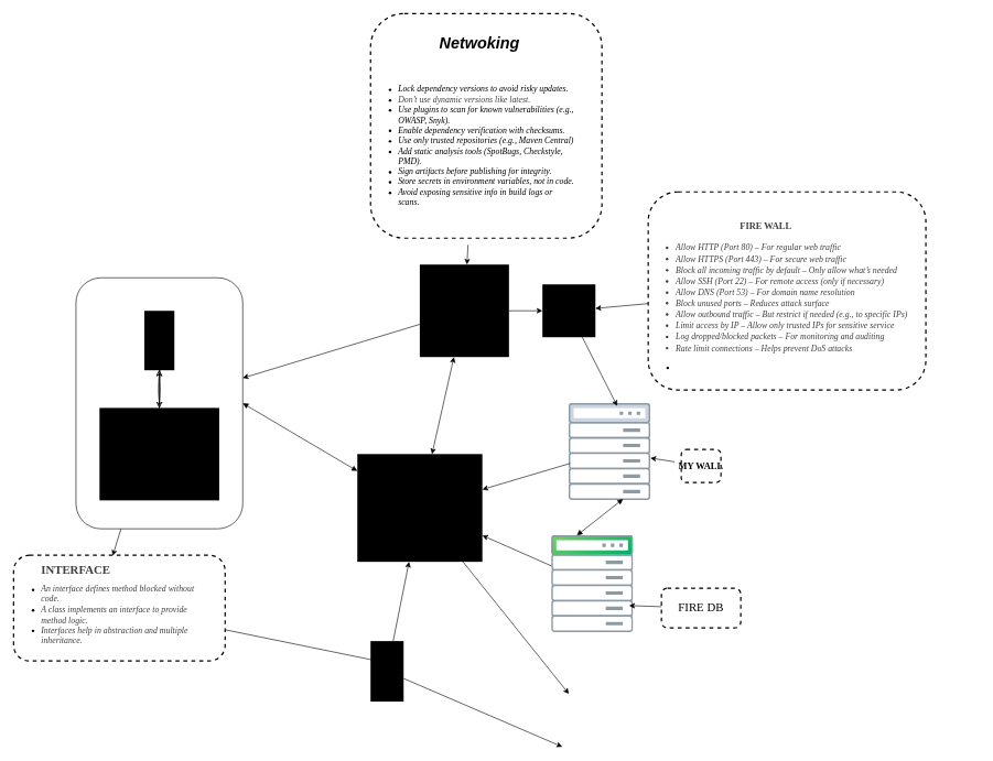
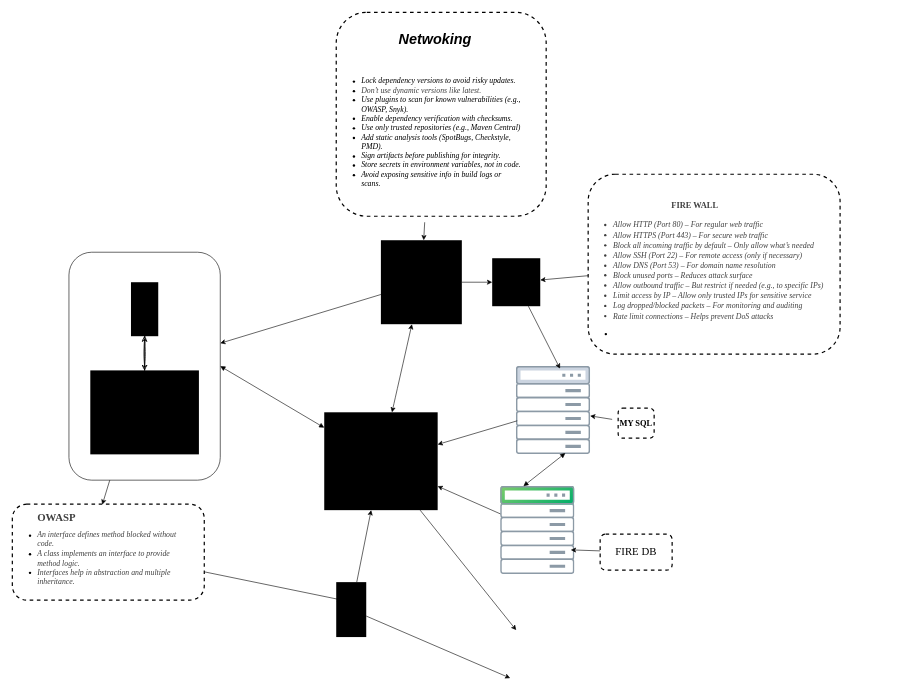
- <mxCell id="39" value="&lt;h3&gt;&lt;font face=&quot;Times New Roman&quot;&gt;MY WALL&lt;/font&gt;&lt;/h3&gt;" style="text;html=1;align=center;verticalAlign=middle;whiteSpace=wrap;rounded=0;" vertex="1" parent="1"><mxGeometry x="1020" y="680" width="80" height="50" as="geometry" /></mxCell>
+ <mxCell id="39" value="&lt;h3&gt;&lt;font face=&quot;Times New Roman&quot;&gt;MY SQL&lt;/font&gt;&lt;/h3&gt;" style="text;html=1;align=center;verticalAlign=middle;whiteSpace=wrap;rounded=0;" vertex="1" parent="1"><mxGeometry x="1020" y="680" width="80" height="50" as="geometry" /></mxCell>
- <mxCell id="31" value="&lt;h2 style=&quot;scrollbar-color: rgb(226, 226, 226) rgb(251, 251, 251);&quot;&gt;&lt;strong style=&quot;scrollbar-color: rgb(226, 226, 226) rgb(251, 251, 251); color: rgb(63, 63, 63);&quot; data-end=&quot;114&quot; data-start=&quot;75&quot;&gt;&lt;font face=&quot;Times New Roman&quot;&gt;INTERFACE&lt;/font&gt;&lt;/strong&gt;&lt;/h2&gt;" style="text;html=1;whiteSpace=wrap;overflow=hidden;rounded=0;" parent="1" vertex="1"><mxGeometry x="60" y="830" width="110" height="43.14" as="geometry" /></mxCell>
+ <mxCell id="31" value="&lt;h2 style=&quot;scrollbar-color: rgb(226, 226, 226) rgb(251, 251, 251);&quot;&gt;&lt;strong style=&quot;scrollbar-color: rgb(226, 226, 226) rgb(251, 251, 251); color: rgb(63, 63, 63);&quot; data-end=&quot;114&quot; data-start=&quot;75&quot;&gt;&lt;font face=&quot;Times New Roman&quot;&gt;OWASP&lt;/font&gt;&lt;/strong&gt;&lt;/h2&gt;" style="text;html=1;whiteSpace=wrap;overflow=hidden;rounded=0;" parent="1" vertex="1"><mxGeometry x="60" y="830" width="110" height="43.14" as="geometry" /></mxCell>
